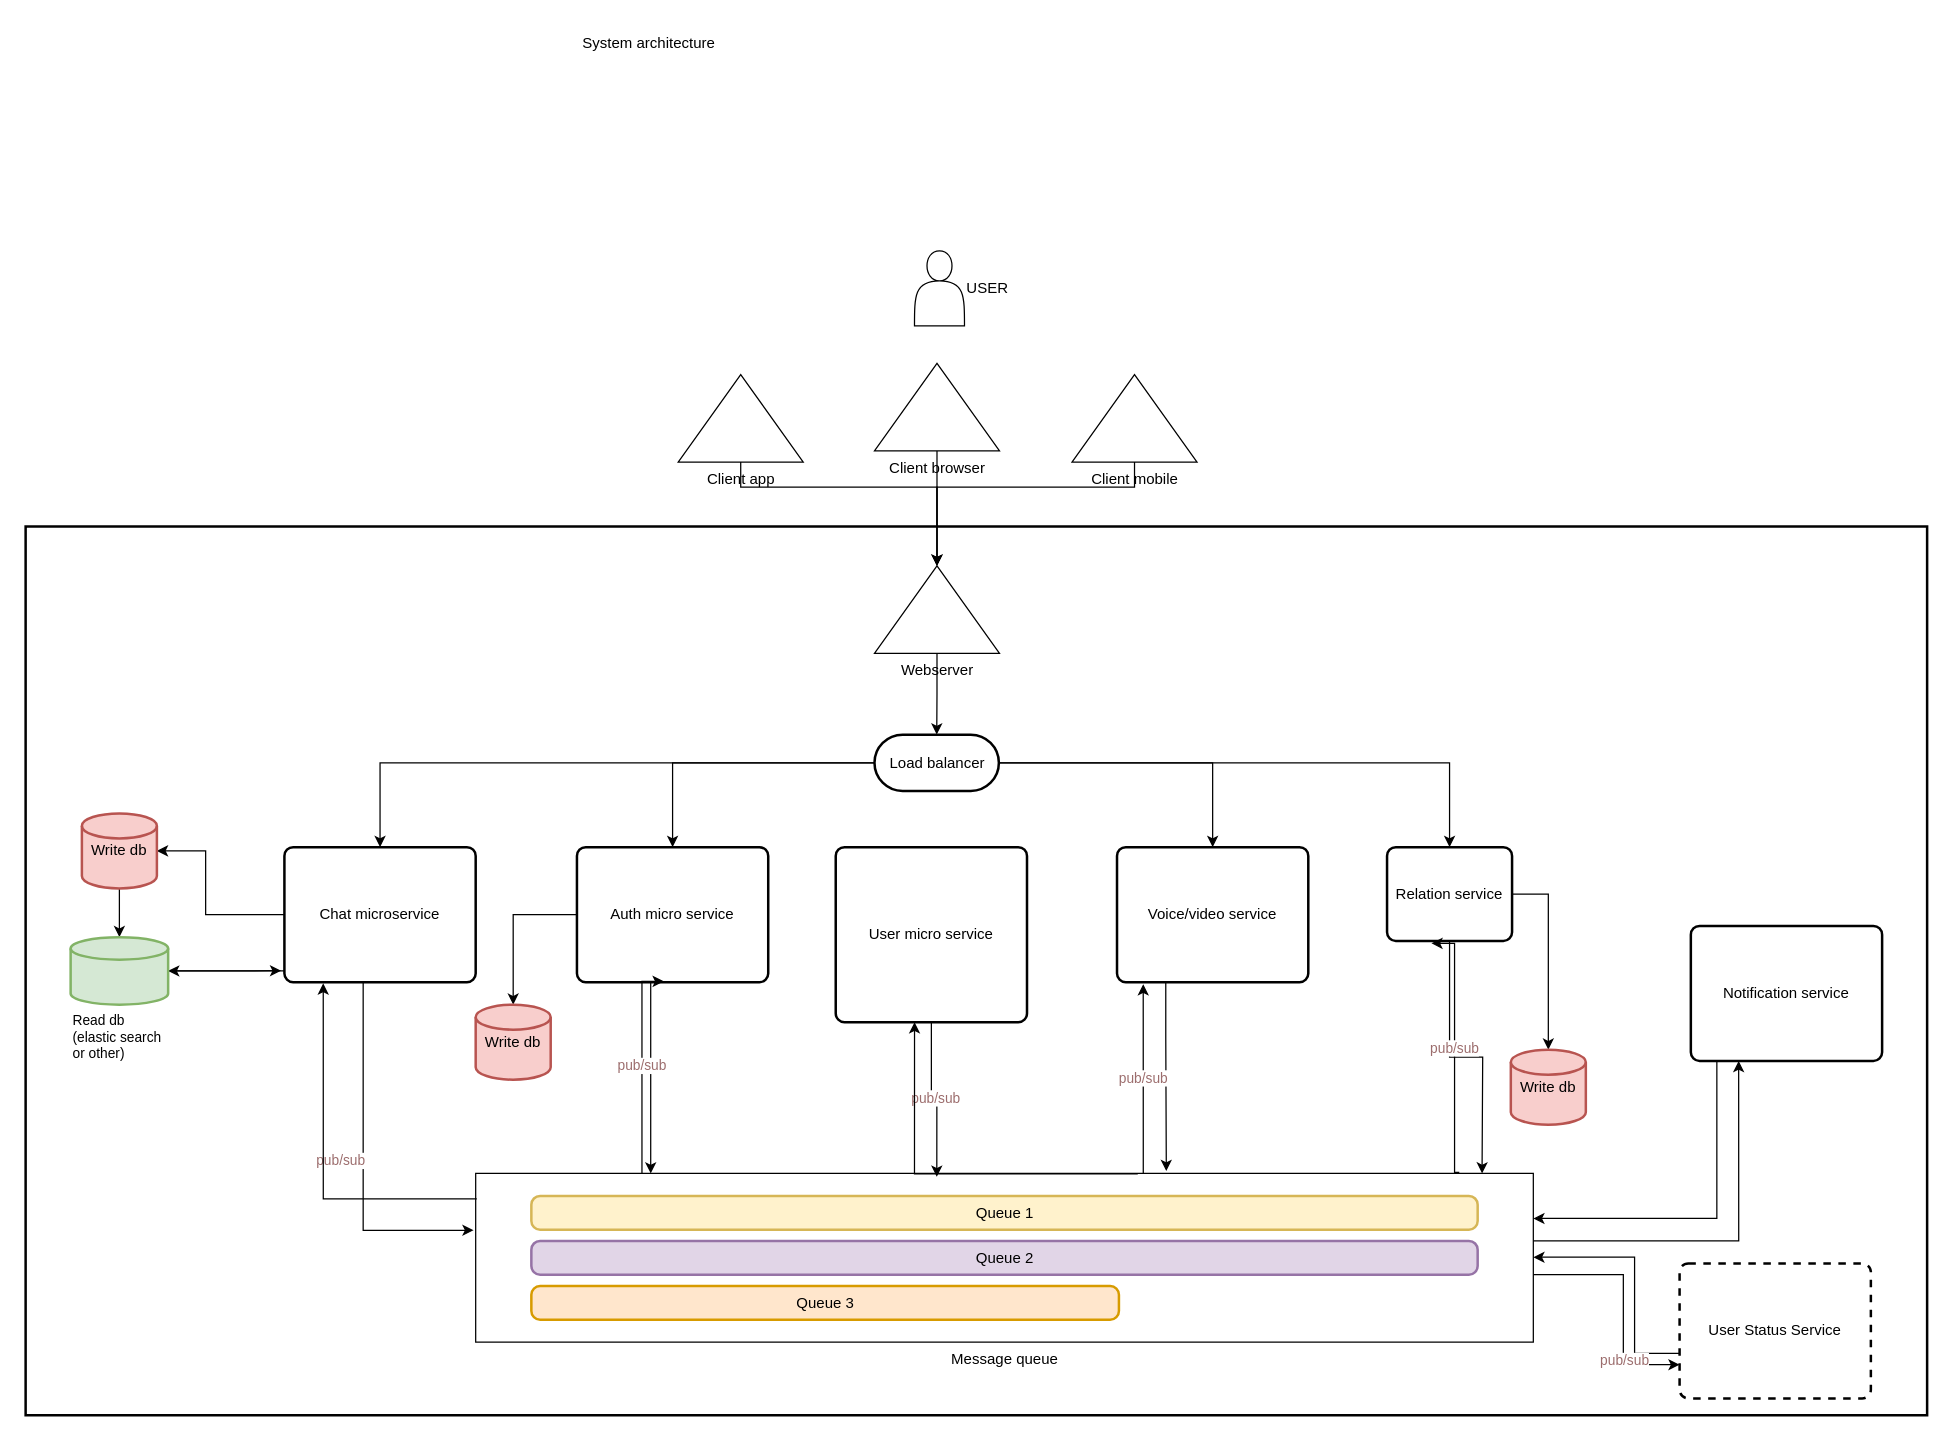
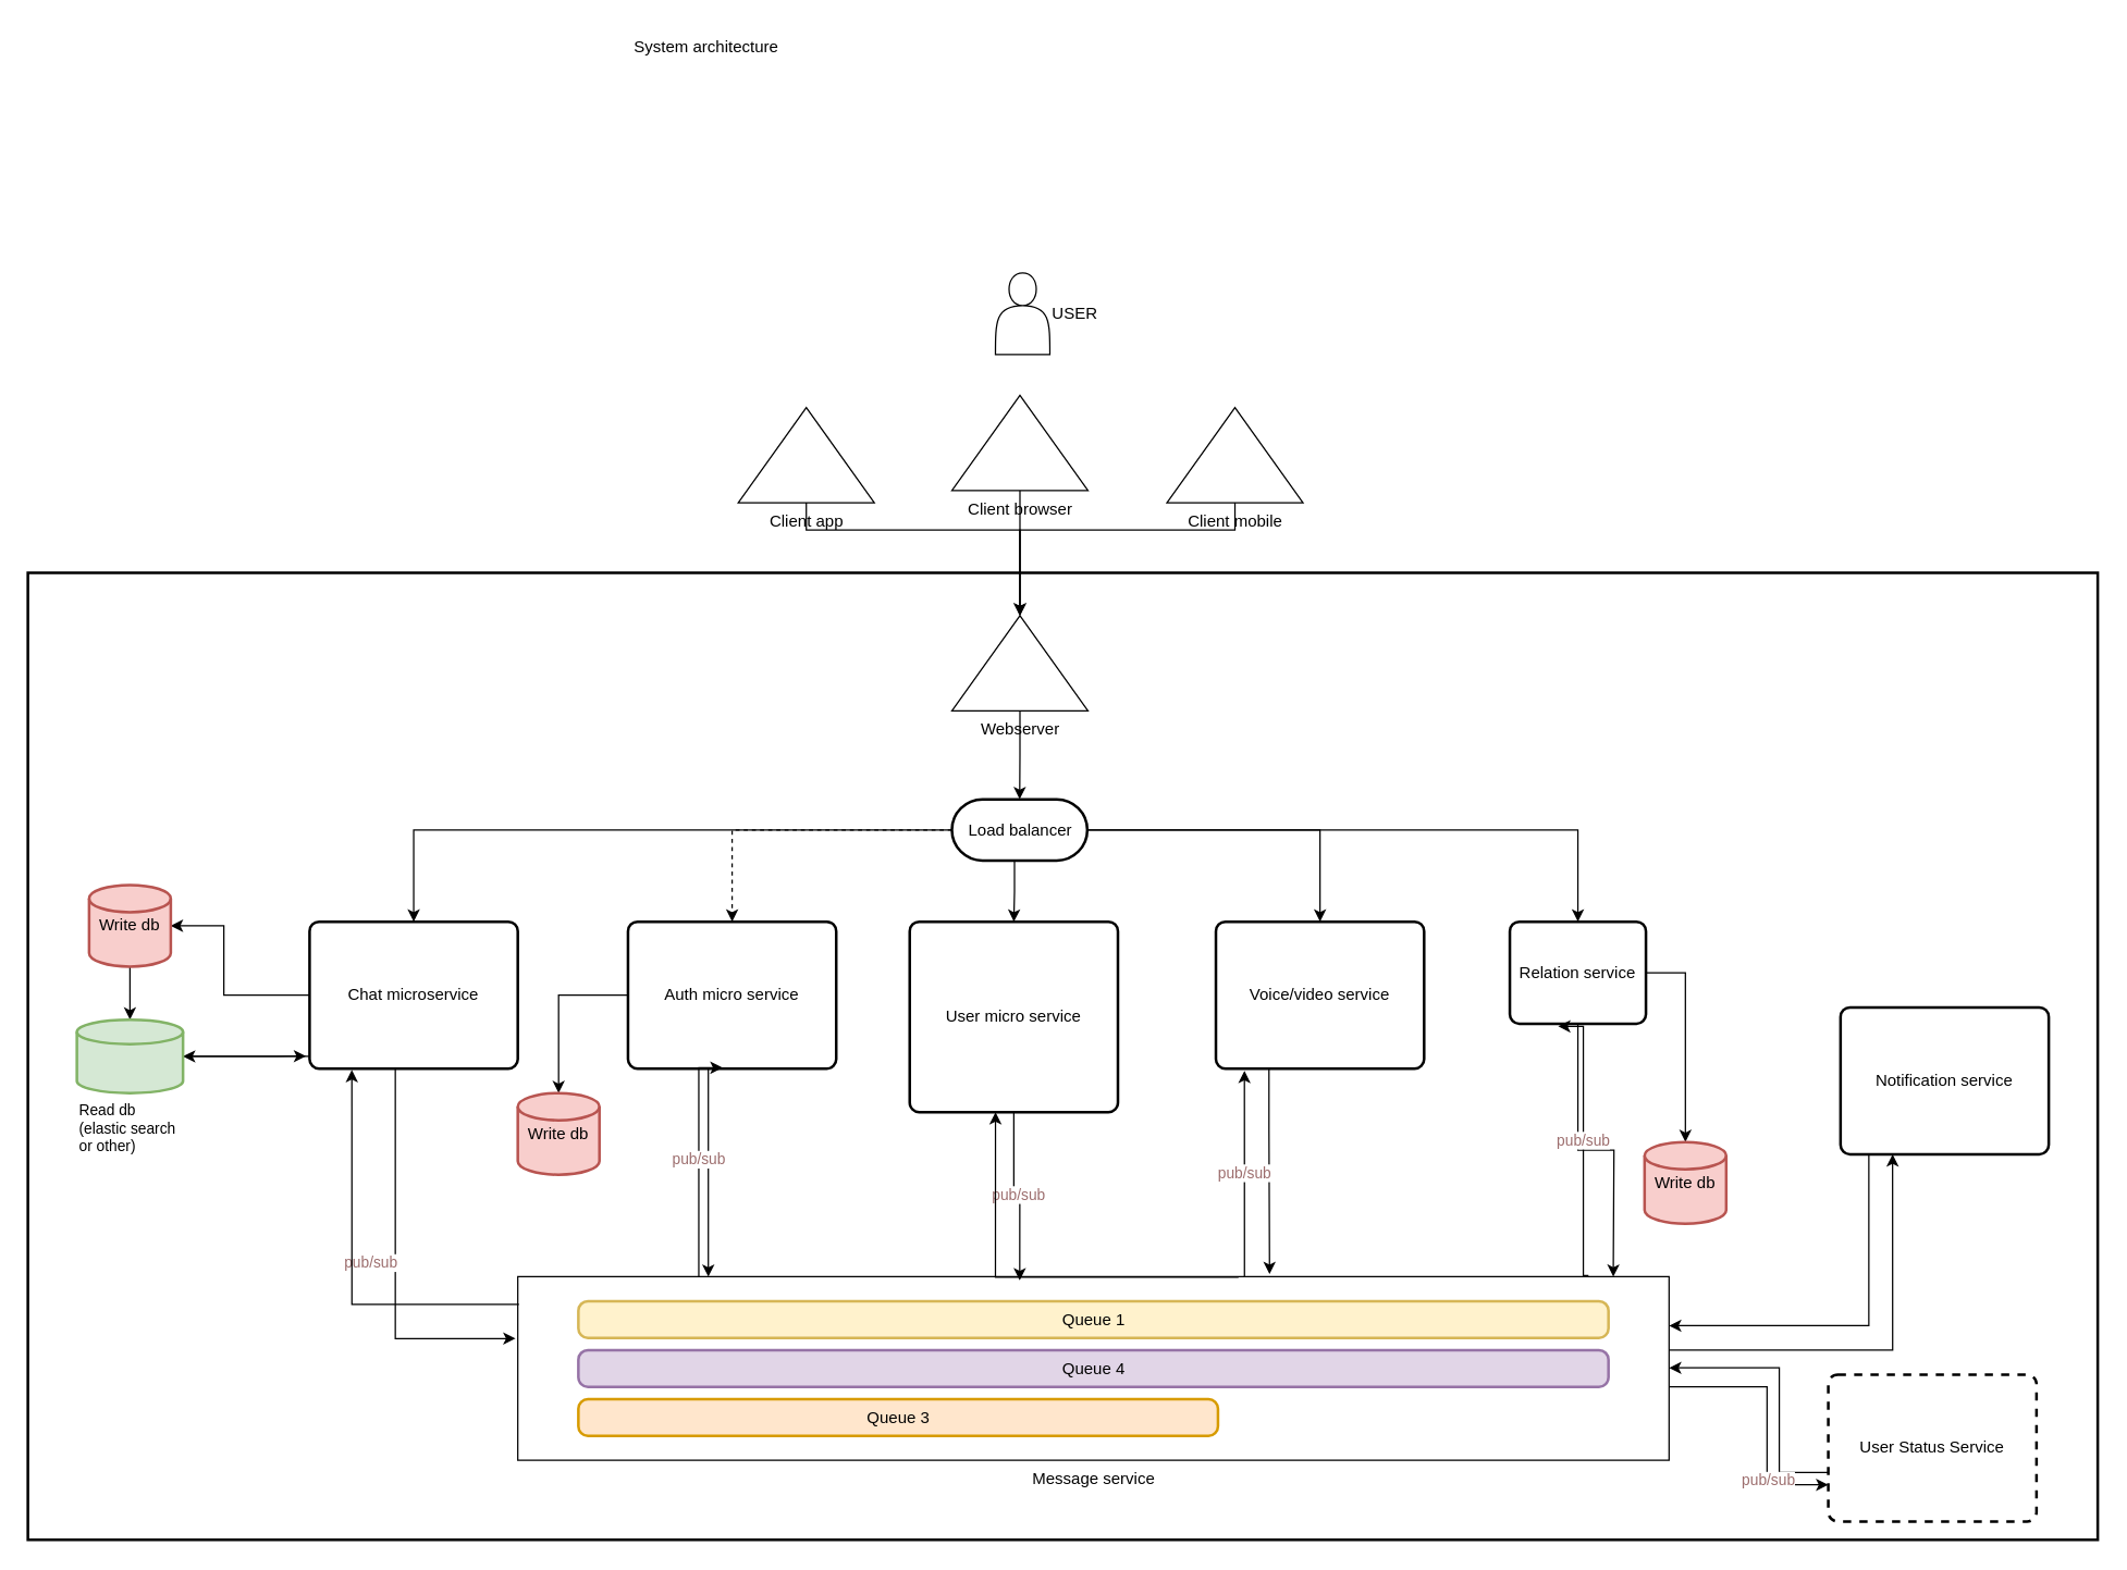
- <mxCell id="13" value="" style="edgeStyle=orthogonalEdgeStyle;rounded=0;orthogonalLoop=1;jettySize=auto;html=1;" edge="1" parent="1" source="18" target="25"><mxGeometry relative="1" as="geometry" /></mxCell>
+ <mxCell id="13" value="" style="edgeStyle=orthogonalEdgeStyle;rounded=0;orthogonalLoop=1;jettySize=auto;html=1;dashed=1;" edge="1" parent="1" source="18" target="25"><mxGeometry relative="1" as="geometry" /></mxCell>
+ <mxCell id="17" style="edgeStyle=orthogonalEdgeStyle;rounded=0;orthogonalLoop=1;jettySize=auto;html=1;entryX=0.5;entryY=0;entryDx=0;entryDy=0;fontSize=11;fontColor=#9c6d6d;" edge="1" parent="1" source="18" target="41"><mxGeometry relative="1" as="geometry"><Array as="points"><mxPoint x="745" y="655" /><mxPoint x="745" y="655" /></Array></mxGeometry></mxCell>
- <mxCell id="35" value="Queue 2" style="rounded=1;whiteSpace=wrap;html=1;absoluteArcSize=1;arcSize=14;strokeWidth=2;fillColor=#e1d5e7;strokeColor=#9673a6;" vertex="1" parent="32"><mxGeometry x="44.526" y="54" width="756.947" height="27" as="geometry" /></mxCell>
+ <mxCell id="35" value="Queue 4" style="rounded=1;whiteSpace=wrap;html=1;absoluteArcSize=1;arcSize=14;strokeWidth=2;fillColor=#e1d5e7;strokeColor=#9673a6;" vertex="1" parent="32"><mxGeometry x="44.526" y="54" width="756.947" height="27" as="geometry" /></mxCell>
- <mxCell id="33" value="Message queue" style="verticalLabelPosition=bottom;verticalAlign=top;html=1;shape=mxgraph.basic.rect;fillColor2=none;strokeWidth=1;size=20;indent=5;fillColor=none;" vertex="1" parent="32"><mxGeometry width="846" height="135" as="geometry" /></mxCell>
+ <mxCell id="33" value="Message service" style="verticalLabelPosition=bottom;verticalAlign=top;html=1;shape=mxgraph.basic.rect;fillColor2=none;strokeWidth=1;size=20;indent=5;fillColor=none;" vertex="1" parent="32"><mxGeometry width="846" height="135" as="geometry" /></mxCell>
